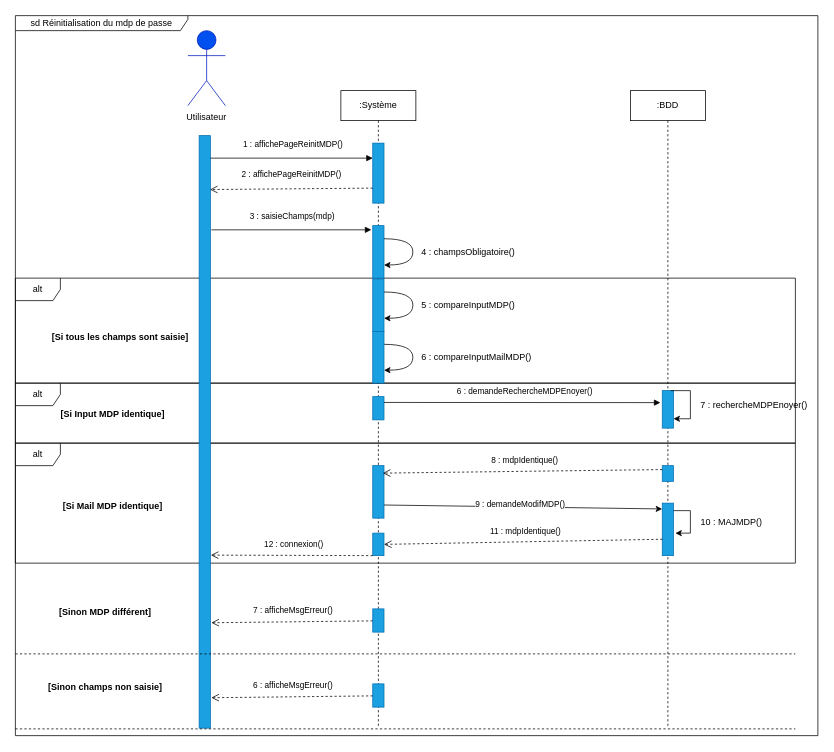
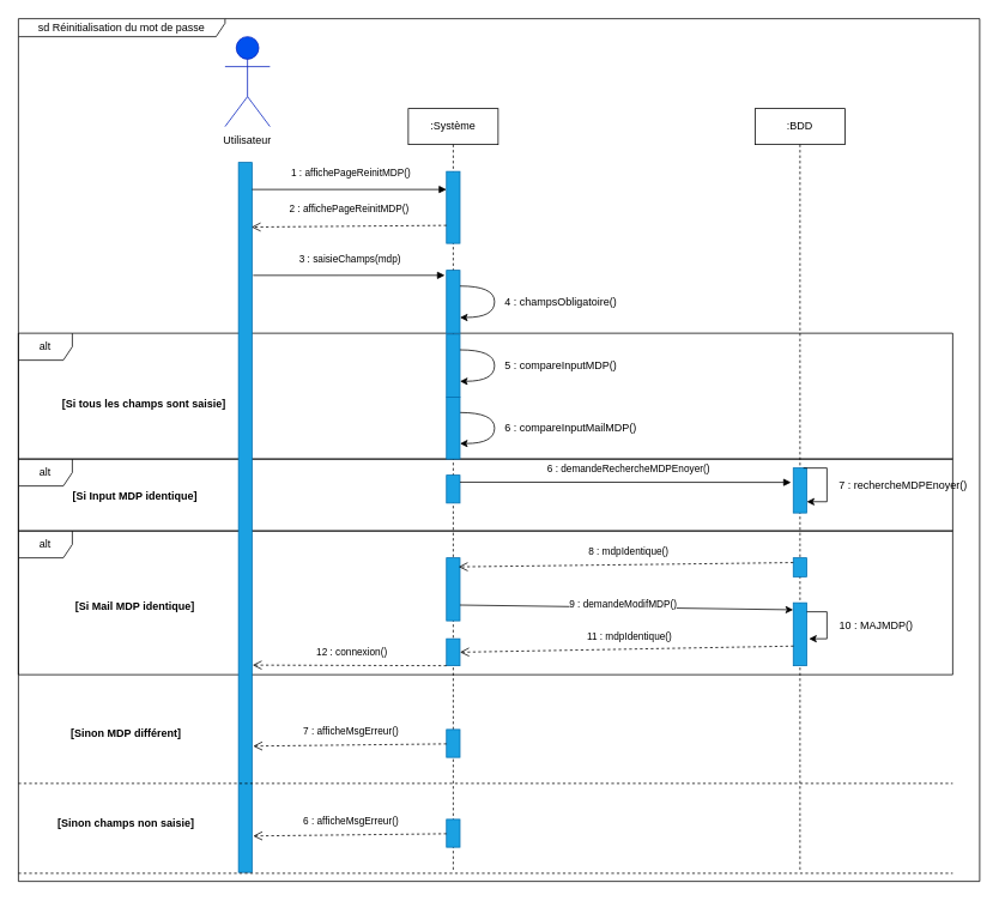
- <mxCell id="49" value="sd Réinitialisation du mdp de passe" style="shape=umlFrame;whiteSpace=wrap;html=1;strokeWidth=1;width=230;height=20;" vertex="1" parent="1"><mxGeometry x="20" y="20" width="1070" height="960" as="geometry" /></mxCell>
+ <mxCell id="49" value="sd Réinitialisation du mot de passe" style="shape=umlFrame;whiteSpace=wrap;html=1;strokeWidth=1;width=230;height=20;" vertex="1" parent="1"><mxGeometry x="20" y="20" width="1070" height="960" as="geometry" /></mxCell>
